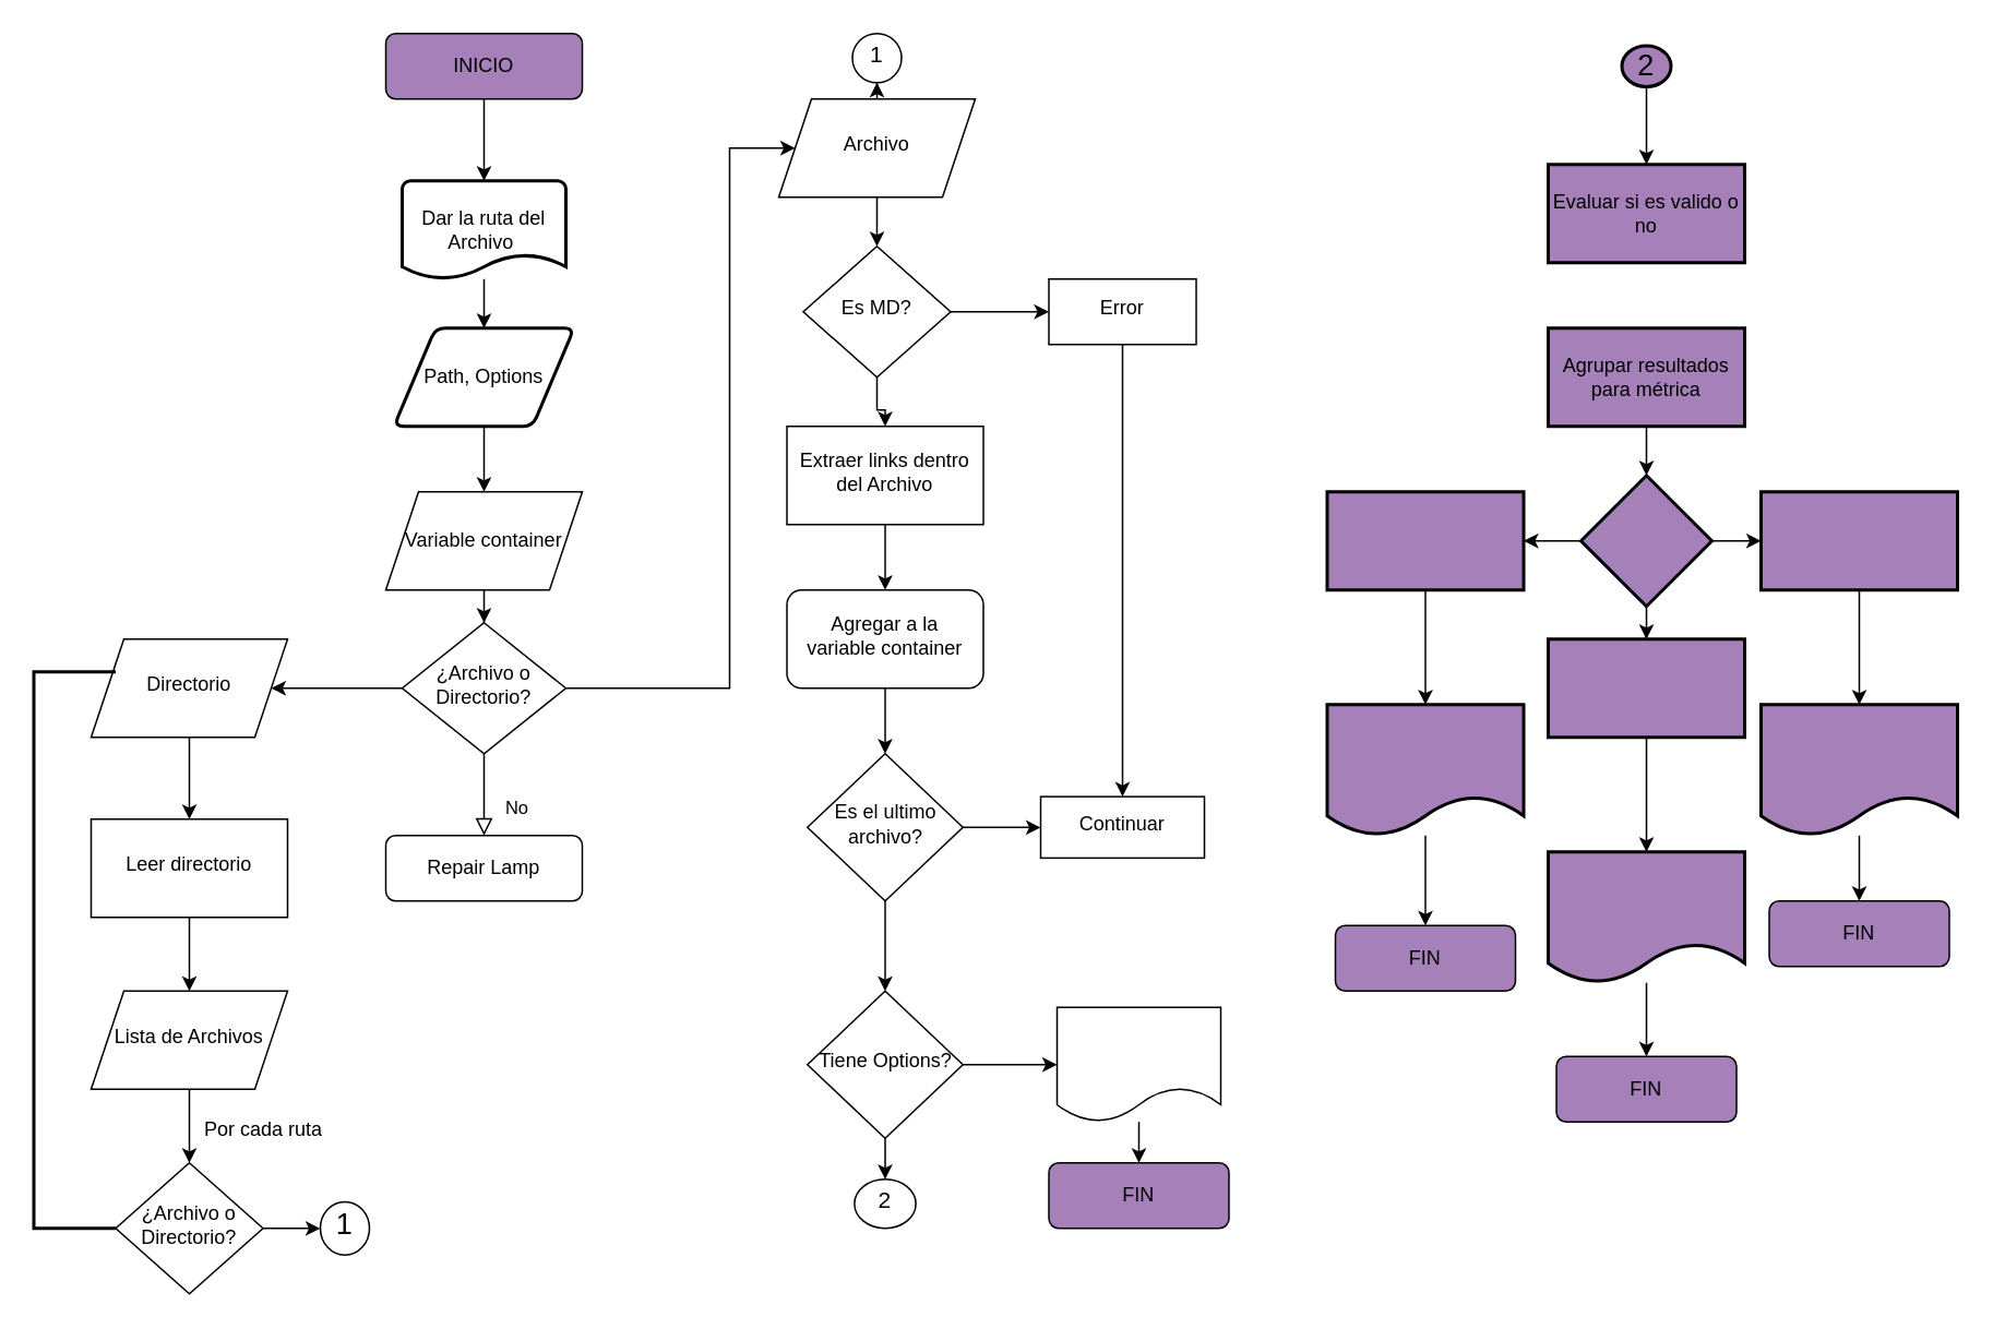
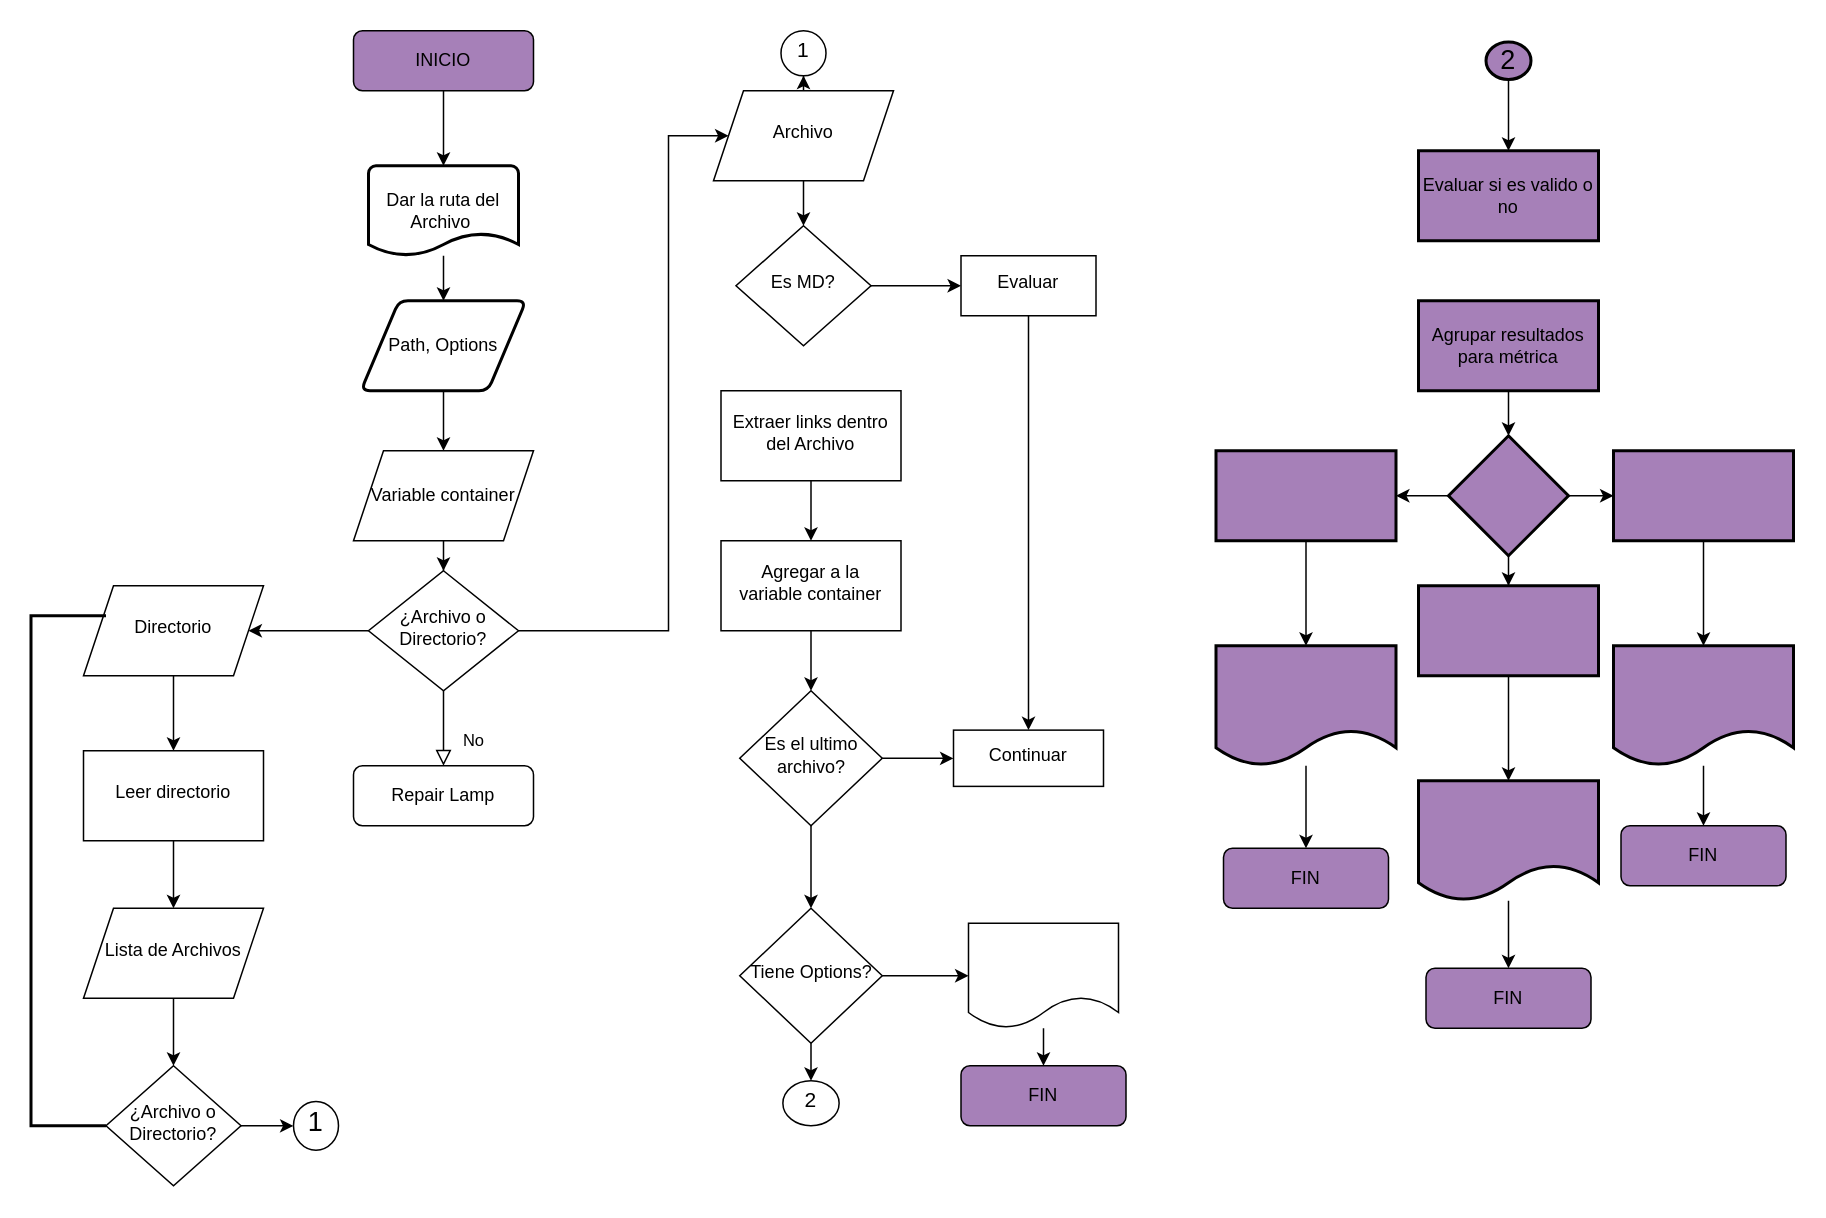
- <mxCell id="42" value="Error" style="whiteSpace=wrap;html=1;shadow=0;strokeWidth=1;spacing=6;spacingTop=-4;" vertex="1" parent="1"><mxGeometry x="640" y="170" width="90" height="40" as="geometry" /></mxCell>
+ <mxCell id="42" value="Evaluar" style="whiteSpace=wrap;html=1;shadow=0;strokeWidth=1;spacing=6;spacingTop=-4;" vertex="1" parent="1"><mxGeometry x="640" y="170" width="90" height="40" as="geometry" /></mxCell>
- <mxCell id="30" value="" style="edgeStyle=orthogonalEdgeStyle;rounded=0;orthogonalLoop=1;jettySize=auto;html=1;" edge="1" parent="1" source="32" target="34"><mxGeometry relative="1" as="geometry" /></mxCell>
- <mxCell id="36" value="Agregar a la variable container" style="whiteSpace=wrap;html=1;shadow=0;strokeWidth=1;spacing=6;spacingTop=-4;rounded=1;" vertex="1" parent="1"><mxGeometry x="480" y="360" width="120" height="60" as="geometry" /></mxCell>
+ <mxCell id="36" value="Agregar a la variable container" style="whiteSpace=wrap;html=1;shadow=0;strokeWidth=1;spacing=6;spacingTop=-4;" vertex="1" parent="1"><mxGeometry x="480" y="360" width="120" height="60" as="geometry" /></mxCell>
- <mxCell id="23" value="Por cada ruta" style="text;html=1;align=center;verticalAlign=middle;resizable=0;points=[];autosize=1;" vertex="1" parent="1"><mxGeometry x="115" y="680" width="90" height="20" as="geometry" /></mxCell>
